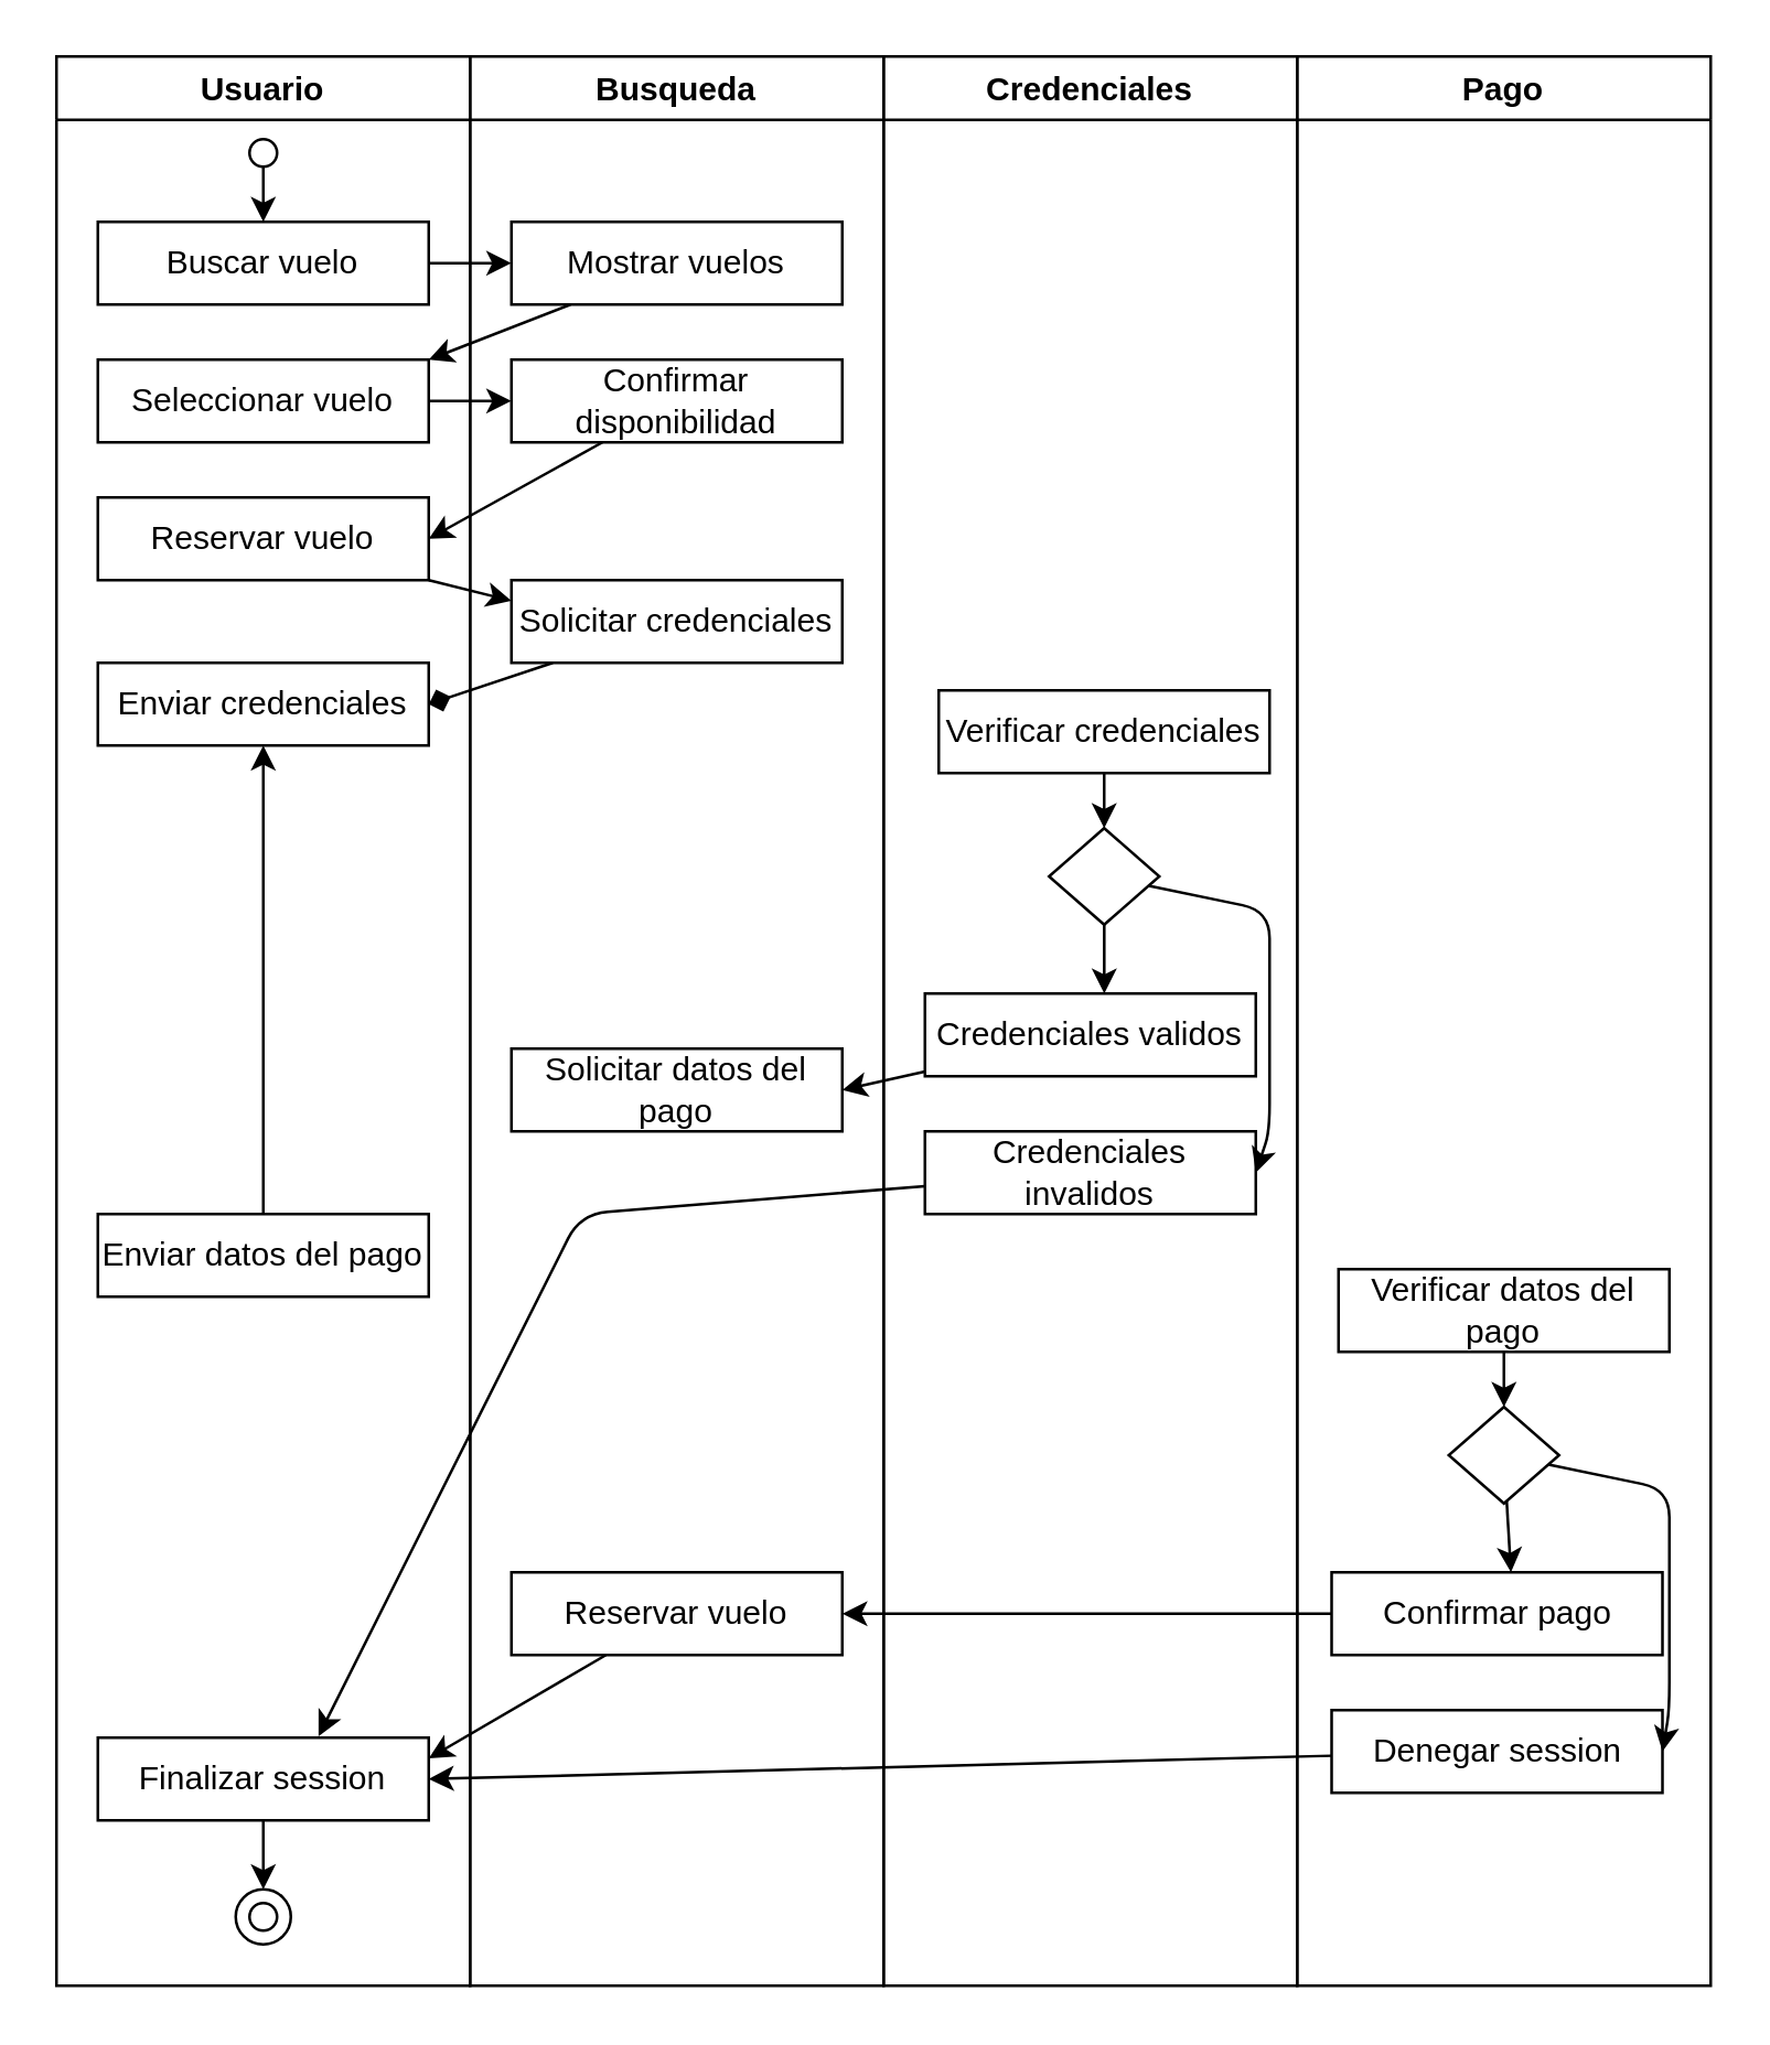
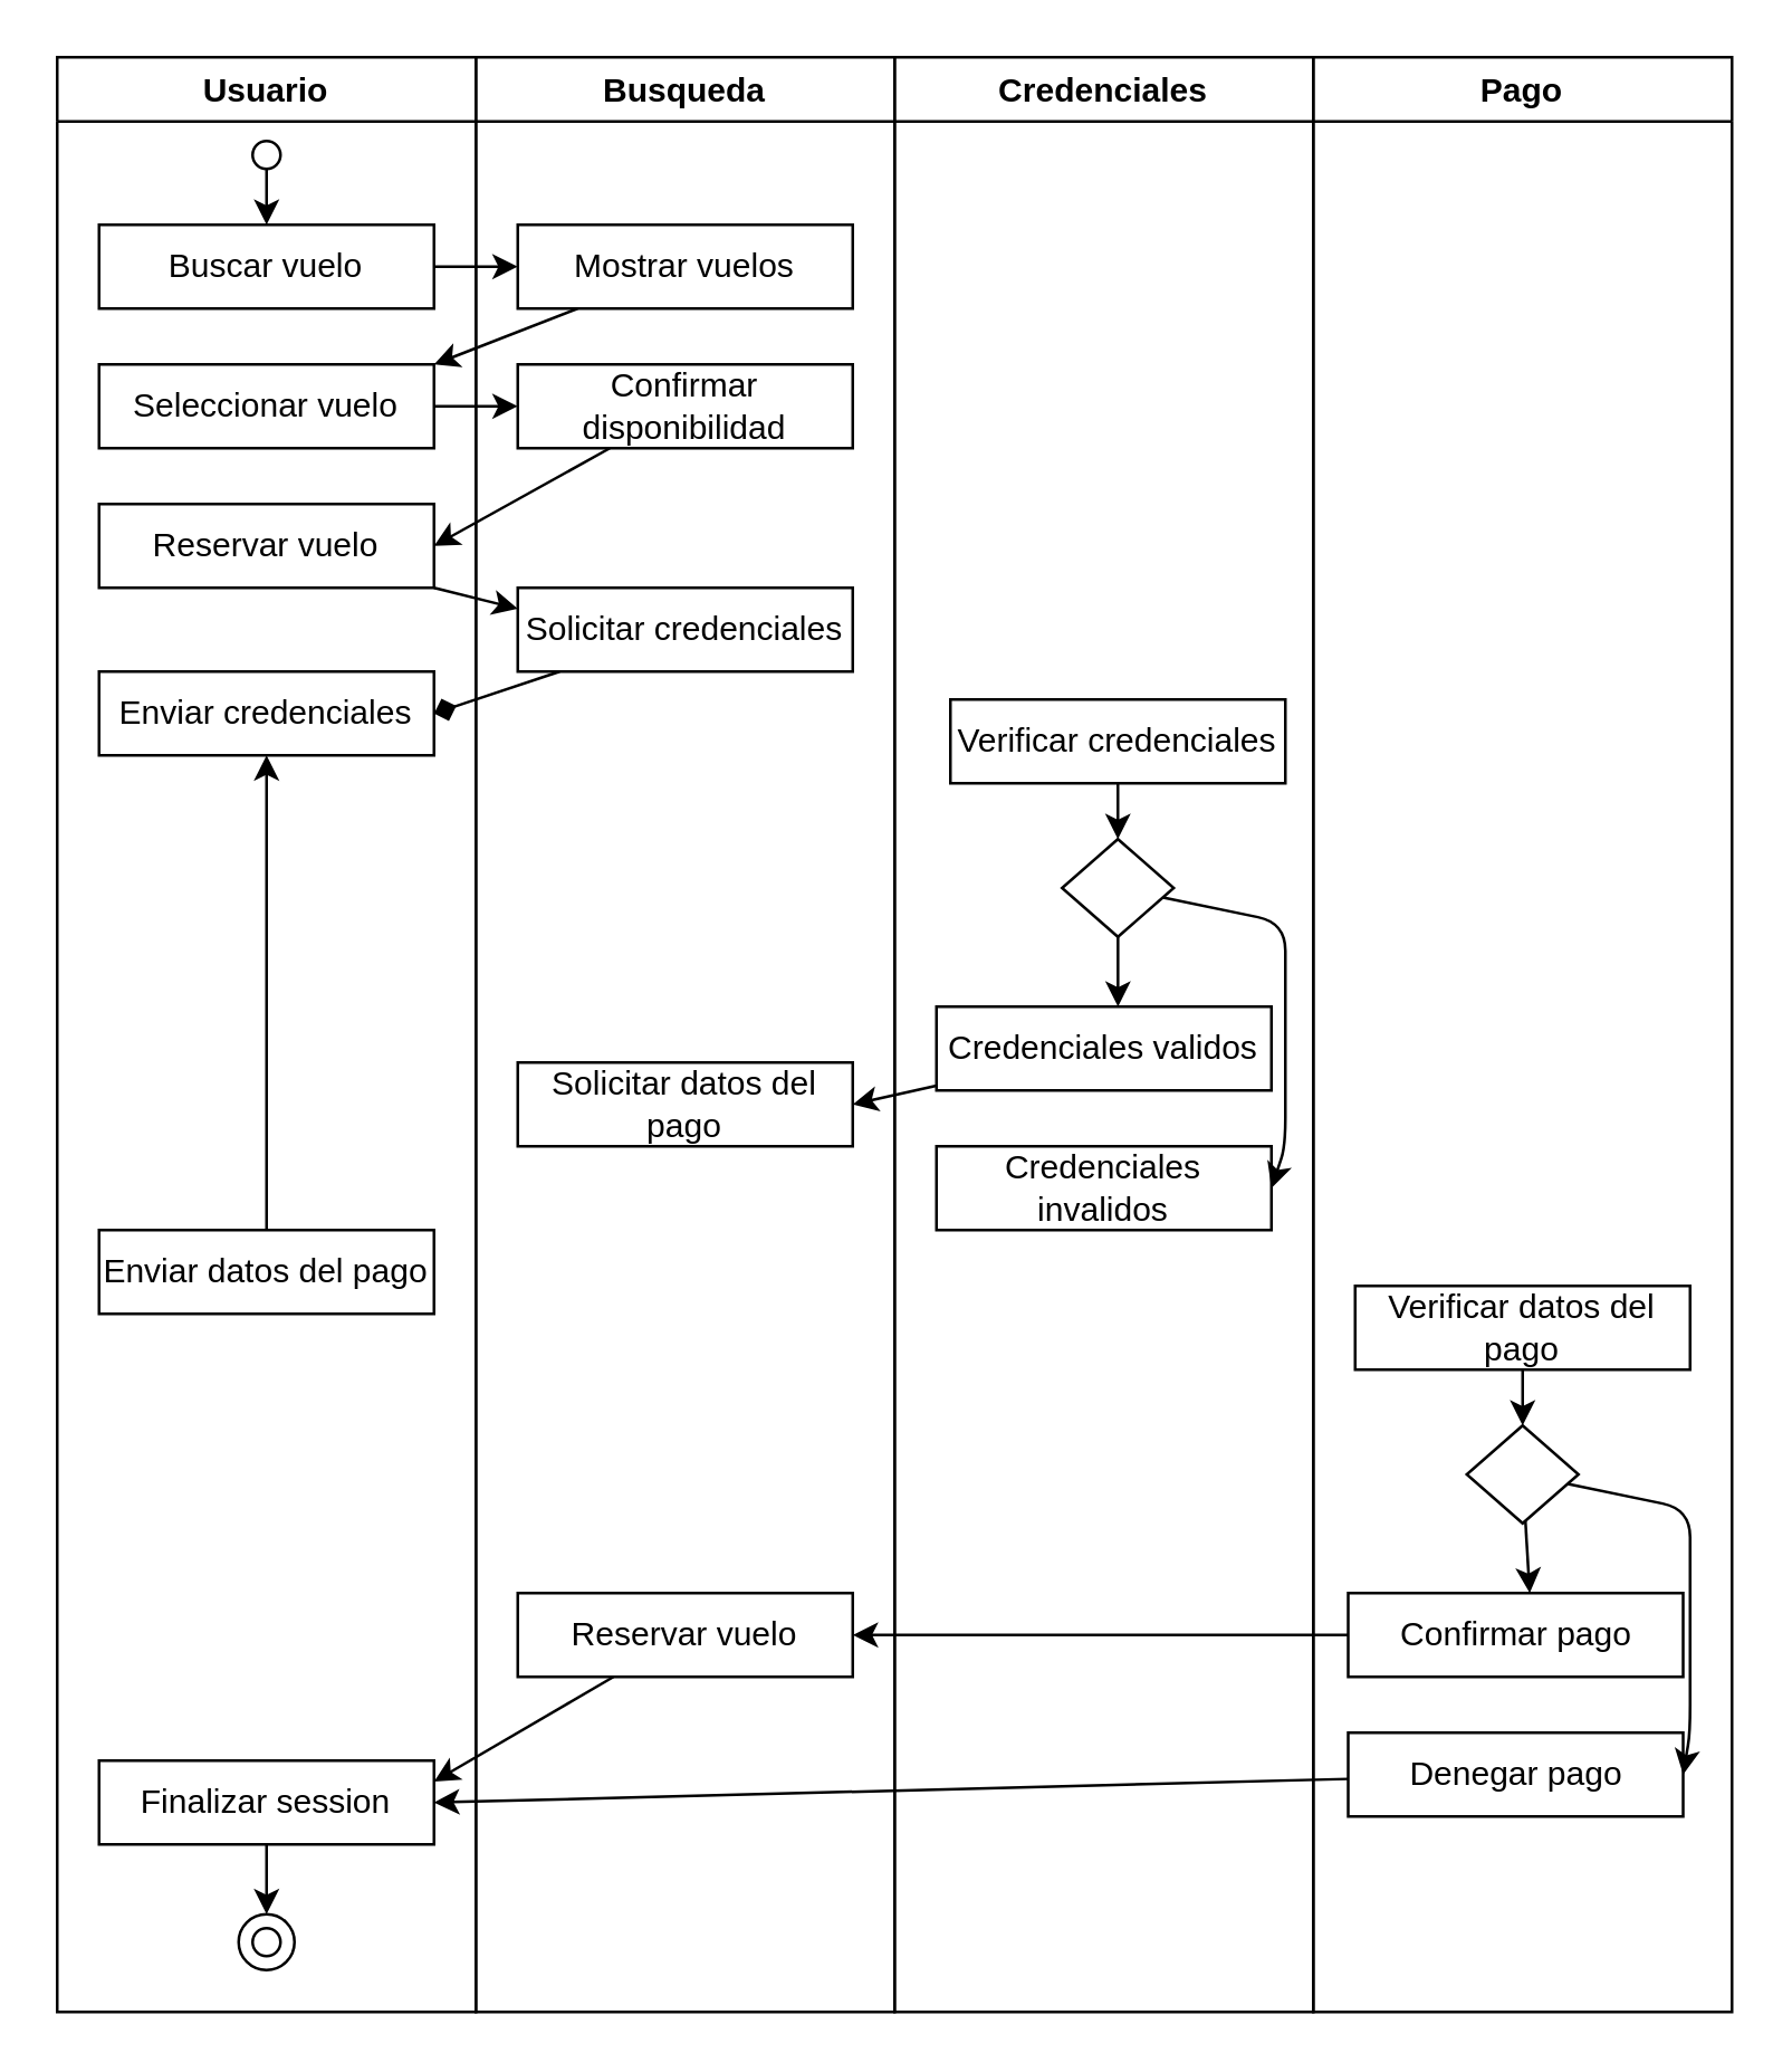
- <mxCell id="47" style="edgeStyle=none;html=1;entryX=0.667;entryY=-0.018;entryDx=0;entryDy=0;entryPerimeter=0;strokeColor=#000000;fontColor=#000000;" edge="1" parent="1" source="27" target="11"><mxGeometry relative="1" as="geometry"><Array as="points"><mxPoint x="210" y="440" /></Array></mxGeometry></mxCell>
- <mxCell id="34" value="Denegar session" style="rounded=0;whiteSpace=wrap;html=1;strokeColor=#000000;fontColor=#000000;fillColor=none;" vertex="1" parent="28"><mxGeometry x="12.5" y="600" width="120" height="30" as="geometry" /></mxCell>
+ <mxCell id="34" value="Denegar pago" style="rounded=0;whiteSpace=wrap;html=1;strokeColor=#000000;fontColor=#000000;fillColor=none;" vertex="1" parent="28"><mxGeometry x="12.5" y="600" width="120" height="30" as="geometry" /></mxCell>
